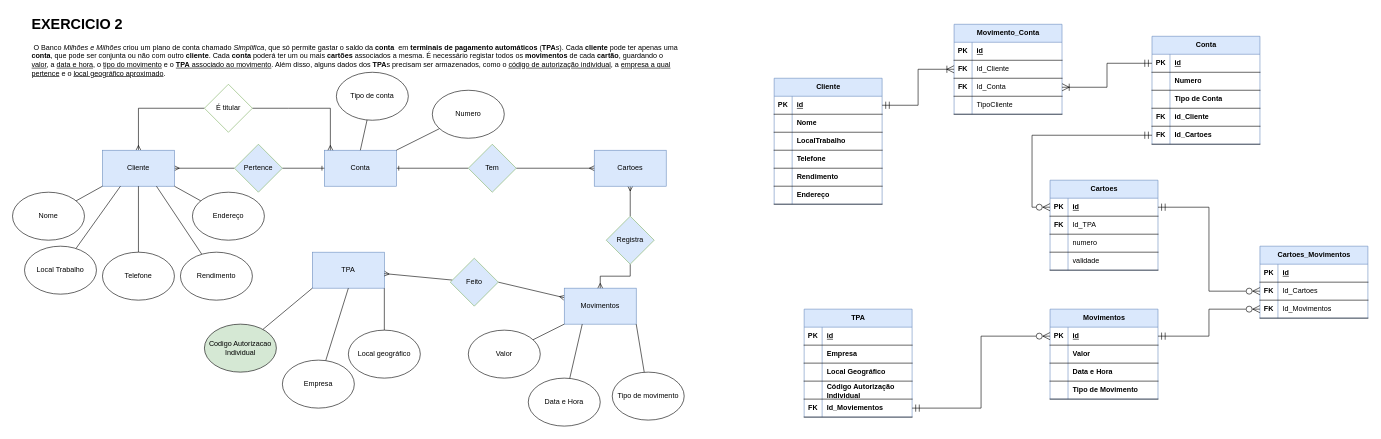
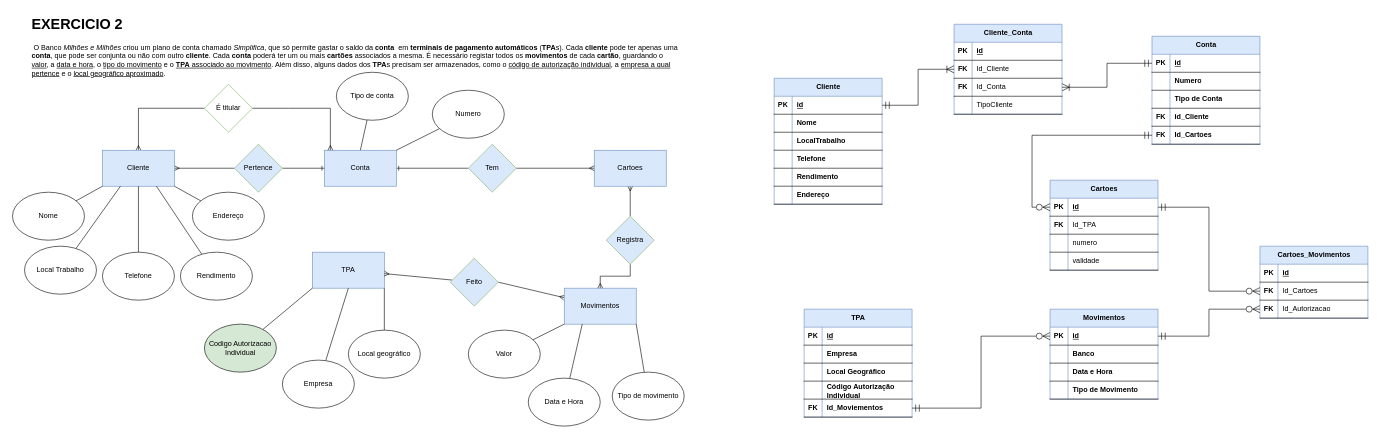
- <mxCell id="140" value="Movimento_Conta" style="shape=table;startSize=30;container=1;collapsible=1;childLayout=tableLayout;fixedRows=1;rowLines=0;fontStyle=1;align=center;resizeLast=1;html=1;fillColor=#dae8fc;strokeColor=#6c8ebf;" vertex="1" parent="1"><mxGeometry x="1590" y="40" width="180" height="150" as="geometry" /></mxCell>
+ <mxCell id="140" value="Cliente_Conta" style="shape=table;startSize=30;container=1;collapsible=1;childLayout=tableLayout;fixedRows=1;rowLines=0;fontStyle=1;align=center;resizeLast=1;html=1;fillColor=#dae8fc;strokeColor=#6c8ebf;" vertex="1" parent="1"><mxGeometry x="1590" y="40" width="180" height="150" as="geometry" /></mxCell>
- <mxCell id="136" value="Id_Movimentos" style="shape=partialRectangle;connectable=0;fillColor=none;top=0;left=0;bottom=0;right=0;align=left;spacingLeft=6;fontStyle=0;overflow=hidden;whiteSpace=wrap;html=1;" vertex="1" parent="134"><mxGeometry x="30" width="150" height="30" as="geometry"><mxRectangle width="150" height="30" as="alternateBounds" /></mxGeometry></mxCell>
+ <mxCell id="136" value="Id_Autorizacao" style="shape=partialRectangle;connectable=0;fillColor=none;top=0;left=0;bottom=0;right=0;align=left;spacingLeft=6;fontStyle=0;overflow=hidden;whiteSpace=wrap;html=1;" vertex="1" parent="134"><mxGeometry x="30" width="150" height="30" as="geometry"><mxRectangle width="150" height="30" as="alternateBounds" /></mxGeometry></mxCell>
- <mxCell id="90" value="&lt;b&gt;Valor&lt;/b&gt;" style="shape=partialRectangle;connectable=0;fillColor=none;top=0;left=0;bottom=0;right=0;align=left;spacingLeft=6;fontStyle=0;overflow=hidden;whiteSpace=wrap;html=1;" vertex="1" parent="88"><mxGeometry x="30" width="150" height="30" as="geometry"><mxRectangle width="150" height="30" as="alternateBounds" /></mxGeometry></mxCell>
+ <mxCell id="90" value="&lt;b&gt;Banco&lt;/b&gt;" style="shape=partialRectangle;connectable=0;fillColor=none;top=0;left=0;bottom=0;right=0;align=left;spacingLeft=6;fontStyle=0;overflow=hidden;whiteSpace=wrap;html=1;" vertex="1" parent="88"><mxGeometry x="30" width="150" height="30" as="geometry"><mxRectangle width="150" height="30" as="alternateBounds" /></mxGeometry></mxCell>
